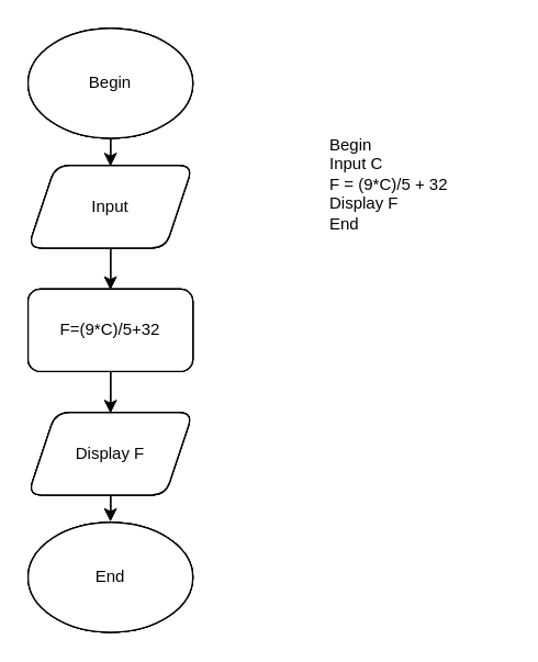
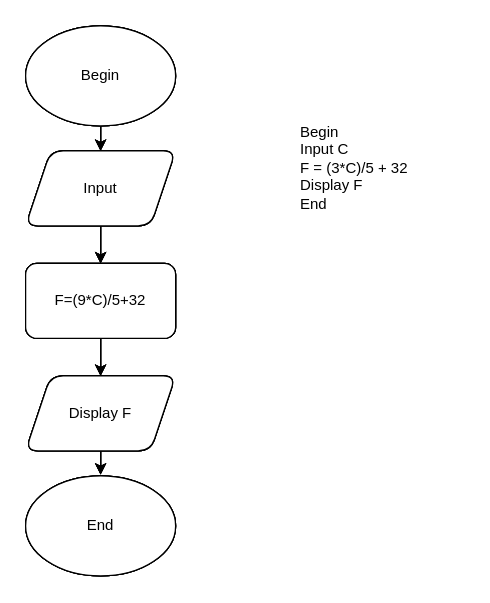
- <mxCell id="38" value="Begin&#13;&#10;    Input C&#13;&#10;    F = (9*C)/5 + 32&#13;&#10;    Display F&#13;&#10;End" style="text;whiteSpace=wrap;html=1;" vertex="1" parent="1"><mxGeometry x="238" y="91" width="132" height="143" as="geometry" /></mxCell>
+ <mxCell id="38" value="Begin&#13;&#10;    Input C&#13;&#10;    F = (3*C)/5 + 32&#13;&#10;    Display F&#13;&#10;End" style="text;whiteSpace=wrap;html=1;" vertex="1" parent="1"><mxGeometry x="238" y="91" width="132" height="143" as="geometry" /></mxCell>
